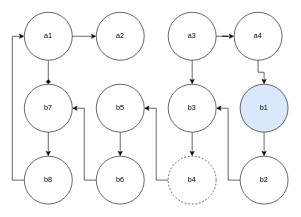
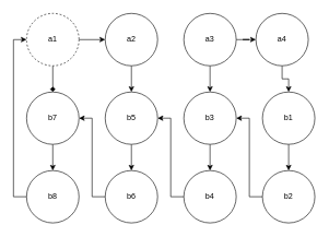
- <mxCell id="4" value="a1" style="ellipse;whiteSpace=wrap;html=1;aspect=fixed;" vertex="1" parent="1"><mxGeometry x="40" y="20" width="80" height="80" as="geometry" /></mxCell>
+ <mxCell id="4" value="a1" style="ellipse;whiteSpace=wrap;html=1;aspect=fixed;dashed=1;" vertex="1" parent="1"><mxGeometry x="40" y="20" width="80" height="80" as="geometry" /></mxCell>
+ <mxCell id="5" style="edgeStyle=orthogonalEdgeStyle;rounded=0;orthogonalLoop=1;jettySize=auto;html=1;entryX=0.5;entryY=0;entryDx=0;entryDy=0;" edge="1" parent="1" source="6" target="25"><mxGeometry relative="1" as="geometry" /></mxCell>
- <mxCell id="17" value="b1" style="ellipse;whiteSpace=wrap;html=1;aspect=fixed;fillColor=#dae8fc;" vertex="1" parent="1"><mxGeometry x="400" y="140" width="80" height="80" as="geometry" /></mxCell>
+ <mxCell id="17" value="b1" style="ellipse;whiteSpace=wrap;html=1;aspect=fixed;" vertex="1" parent="1"><mxGeometry x="400" y="140" width="80" height="80" as="geometry" /></mxCell>
- <mxCell id="27" value="b4" style="ellipse;whiteSpace=wrap;html=1;aspect=fixed;dashed=1;" vertex="1" parent="1"><mxGeometry x="280" y="260" width="80" height="80" as="geometry" /></mxCell>
+ <mxCell id="27" value="b4" style="ellipse;whiteSpace=wrap;html=1;aspect=fixed;" vertex="1" parent="1"><mxGeometry x="280" y="260" width="80" height="80" as="geometry" /></mxCell>
